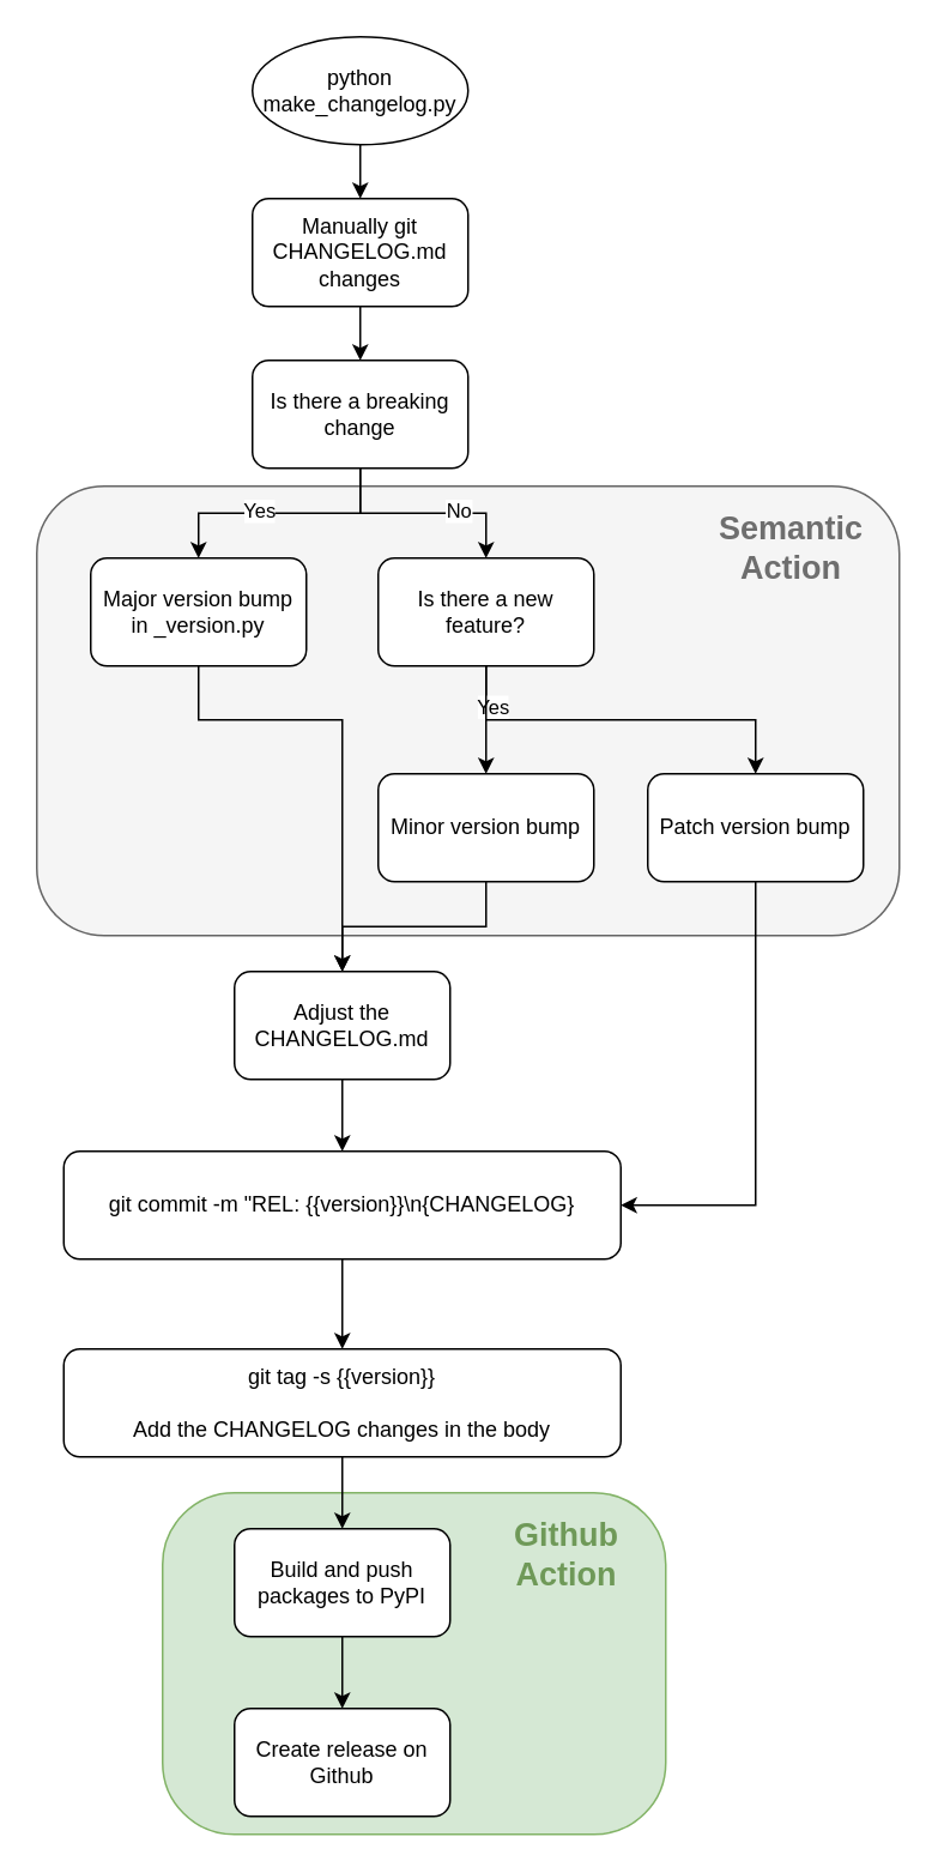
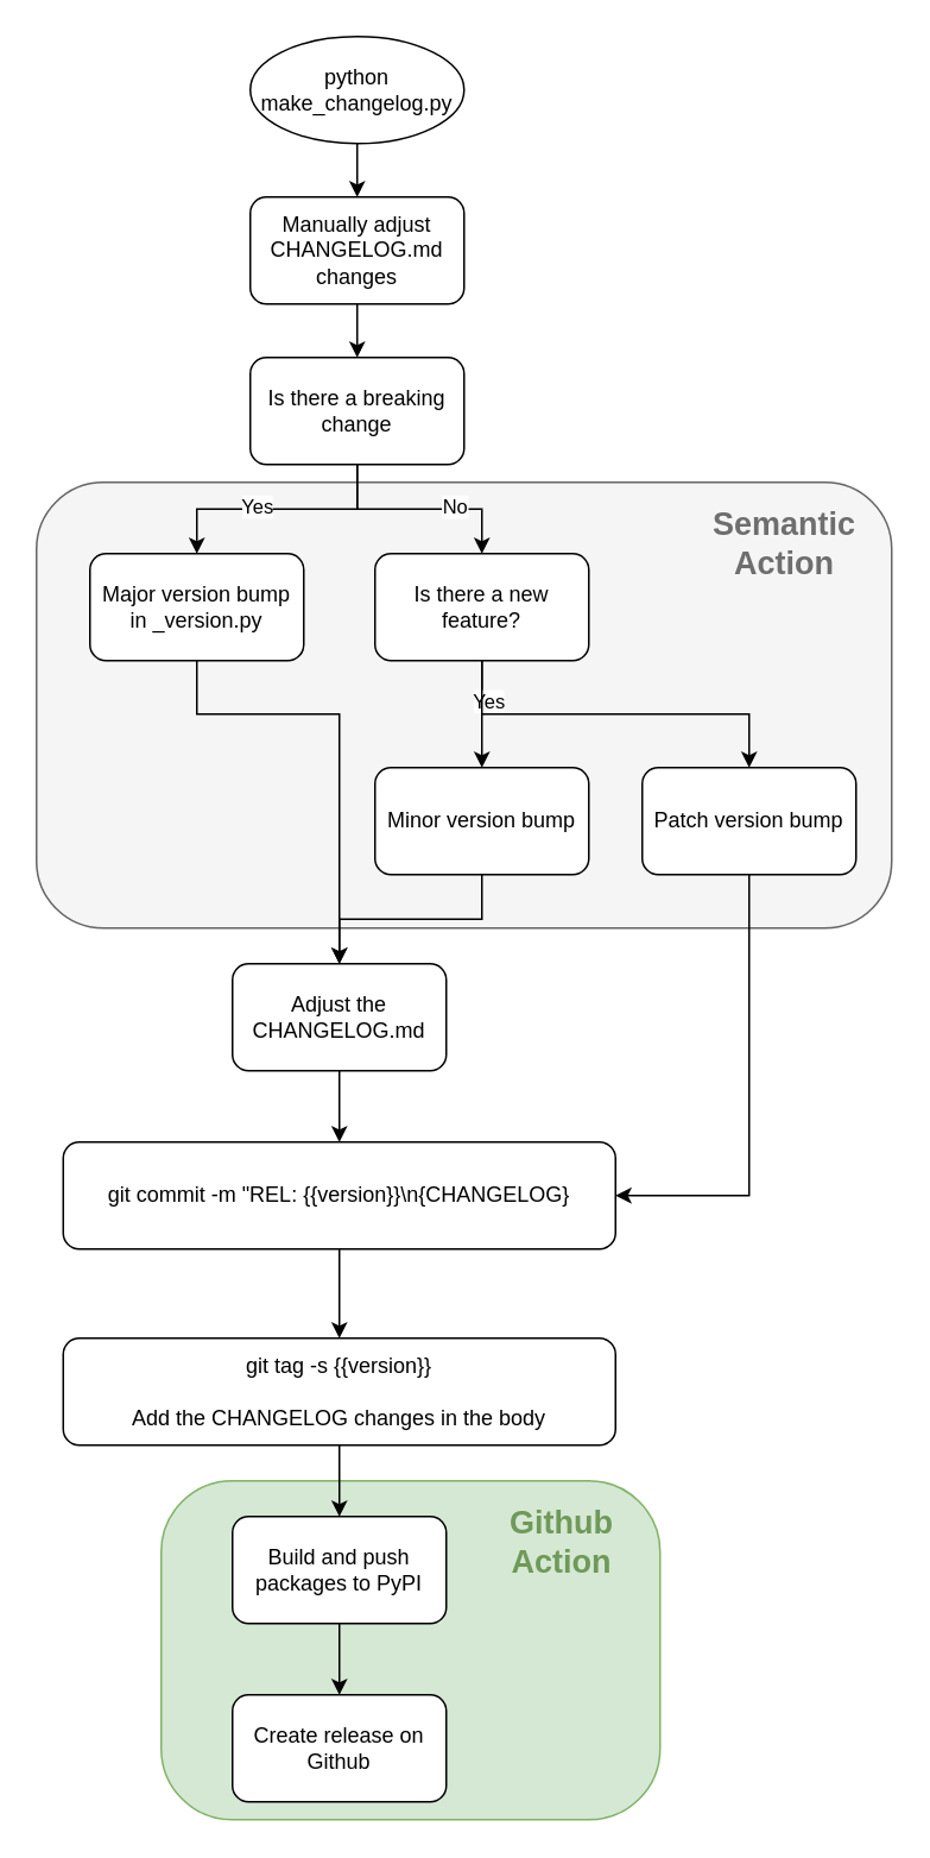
- <mxCell id="7" value="Manually git CHANGELOG.md changes" style="rounded=1;whiteSpace=wrap;html=1;" vertex="1" parent="1"><mxGeometry x="140" y="110" width="120" height="60" as="geometry" /></mxCell>
+ <mxCell id="7" value="Manually adjust CHANGELOG.md changes" style="rounded=1;whiteSpace=wrap;html=1;" vertex="1" parent="1"><mxGeometry x="140" y="110" width="120" height="60" as="geometry" /></mxCell>
